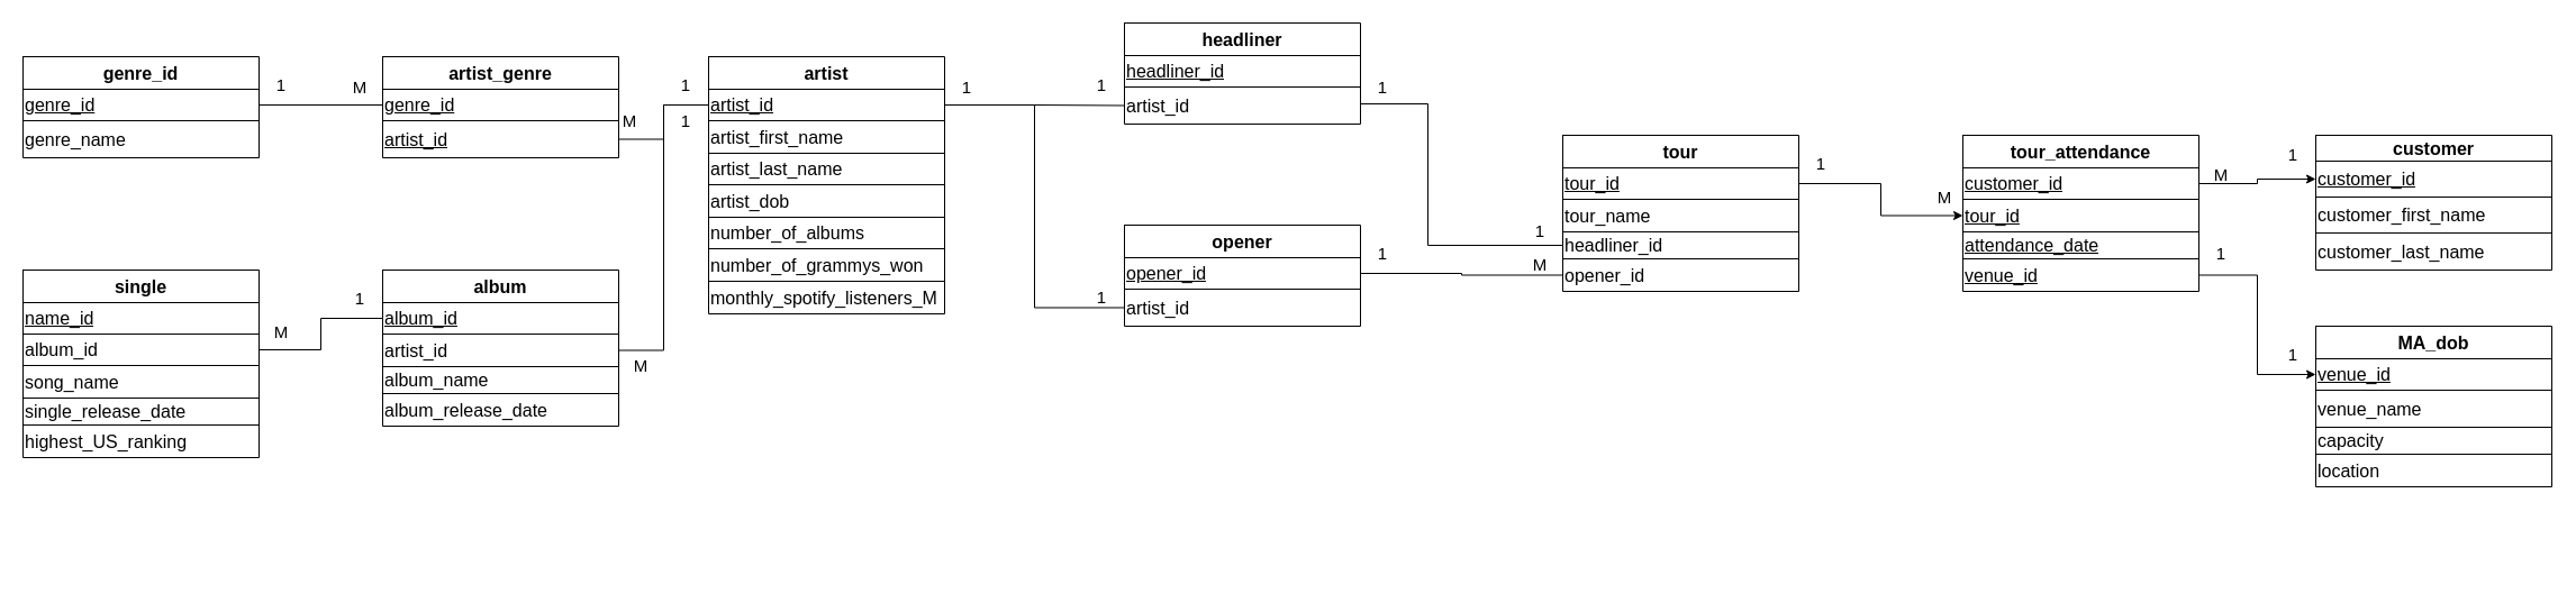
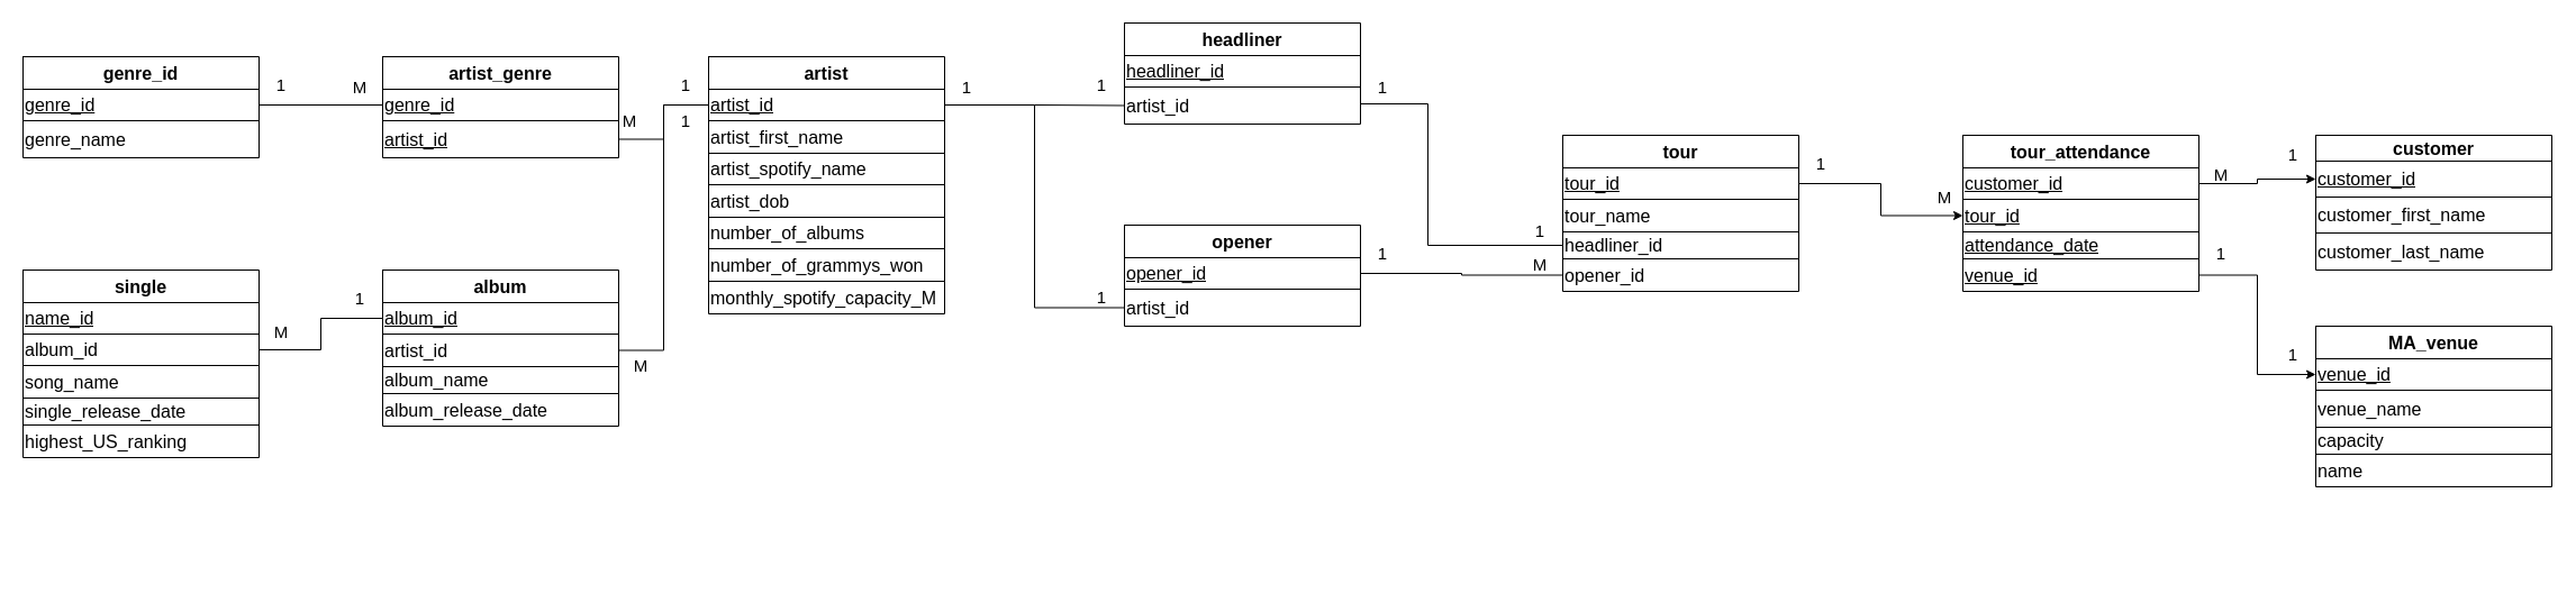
- <mxCell id="10" value="artist_last_name" style="shape=partialRectangle;html=1;whiteSpace=wrap;connectable=0;strokeColor=inherit;overflow=hidden;fillColor=none;top=0;left=0;bottom=0;right=0;pointerEvents=1;fontSize=16;align=left;" parent="9" vertex="1"><mxGeometry width="210" height="28" as="geometry"><mxRectangle width="210" height="28" as="alternateBounds" /></mxGeometry></mxCell>
+ <mxCell id="10" value="artist_spotify_name" style="shape=partialRectangle;html=1;whiteSpace=wrap;connectable=0;strokeColor=inherit;overflow=hidden;fillColor=none;top=0;left=0;bottom=0;right=0;pointerEvents=1;fontSize=16;align=left;" parent="9" vertex="1"><mxGeometry width="210" height="28" as="geometry"><mxRectangle width="210" height="28" as="alternateBounds" /></mxGeometry></mxCell>
- <mxCell id="18" value="monthly_spotify_listeners_M" style="shape=partialRectangle;html=1;whiteSpace=wrap;connectable=0;strokeColor=inherit;overflow=hidden;fillColor=none;top=0;left=0;bottom=0;right=0;pointerEvents=1;fontSize=16;align=left;" parent="17" vertex="1"><mxGeometry width="210" height="29" as="geometry"><mxRectangle width="210" height="29" as="alternateBounds" /></mxGeometry></mxCell>
+ <mxCell id="18" value="monthly_spotify_capacity_M" style="shape=partialRectangle;html=1;whiteSpace=wrap;connectable=0;strokeColor=inherit;overflow=hidden;fillColor=none;top=0;left=0;bottom=0;right=0;pointerEvents=1;fontSize=16;align=left;" parent="17" vertex="1"><mxGeometry width="210" height="29" as="geometry"><mxRectangle width="210" height="29" as="alternateBounds" /></mxGeometry></mxCell>
- <mxCell id="129" value="MA_dob" style="shape=partialRectangle;html=1;whiteSpace=wrap;connectable=0;strokeColor=inherit;overflow=hidden;fillColor=none;top=0;left=0;bottom=0;right=0;pointerEvents=1;fontSize=16;fontStyle=1" parent="128" vertex="1"><mxGeometry width="210" height="29" as="geometry"><mxRectangle width="210" height="29" as="alternateBounds" /></mxGeometry></mxCell>
+ <mxCell id="129" value="MA_venue" style="shape=partialRectangle;html=1;whiteSpace=wrap;connectable=0;strokeColor=inherit;overflow=hidden;fillColor=none;top=0;left=0;bottom=0;right=0;pointerEvents=1;fontSize=16;fontStyle=1" parent="128" vertex="1"><mxGeometry width="210" height="29" as="geometry"><mxRectangle width="210" height="29" as="alternateBounds" /></mxGeometry></mxCell>
- <mxCell id="137" value="location" style="shape=partialRectangle;html=1;whiteSpace=wrap;connectable=0;strokeColor=inherit;overflow=hidden;fillColor=none;top=0;left=0;bottom=0;right=0;pointerEvents=1;fontSize=16;align=left;" parent="136" vertex="1"><mxGeometry width="210" height="29" as="geometry"><mxRectangle width="210" height="29" as="alternateBounds" /></mxGeometry></mxCell>
+ <mxCell id="137" value="name" style="shape=partialRectangle;html=1;whiteSpace=wrap;connectable=0;strokeColor=inherit;overflow=hidden;fillColor=none;top=0;left=0;bottom=0;right=0;pointerEvents=1;fontSize=16;align=left;" parent="136" vertex="1"><mxGeometry width="210" height="29" as="geometry"><mxRectangle width="210" height="29" as="alternateBounds" /></mxGeometry></mxCell>
